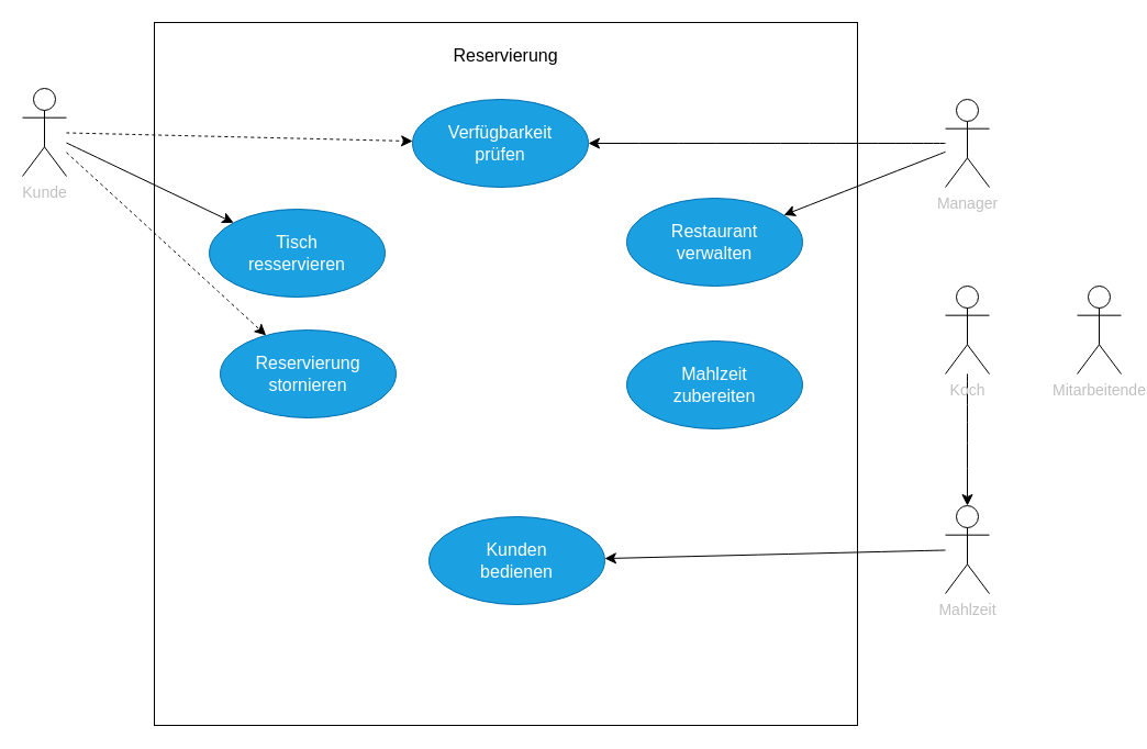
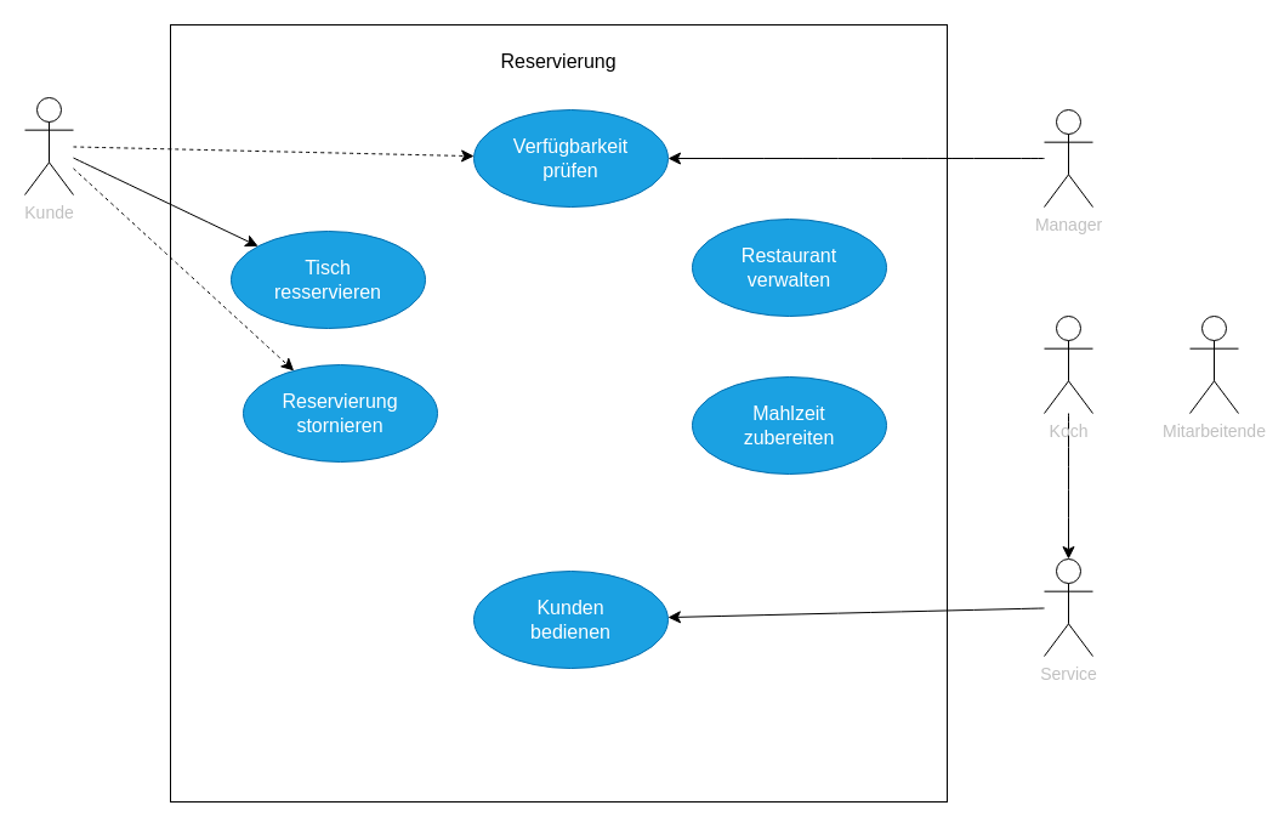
- <mxCell id="16" value="Verfügbarkeit&lt;br style=&quot;font-size: 16px;&quot;&gt;prüfen" style="ellipse;whiteSpace=wrap;html=1;fillColor=#1ba1e2;fontColor=#ffffff;strokeColor=#006EAF;fontSize=16;" vertex="1" parent="1"><mxGeometry x="375" y="90" width="160" height="80" as="geometry" /></mxCell>
+ <mxCell id="16" value="Verfügbarkeit&lt;br style=&quot;font-size: 16px;&quot;&gt;prüfen" style="ellipse;whiteSpace=wrap;html=1;fillColor=#1ba1e2;fontColor=#ffffff;strokeColor=#006EAF;fontSize=16;" vertex="1" parent="1"><mxGeometry x="390" y="90" width="160" height="80" as="geometry" /></mxCell>
- <mxCell id="10" style="edgeStyle=none;curved=1;rounded=0;orthogonalLoop=1;jettySize=auto;html=1;fontSize=12;startSize=8;endSize=8;" edge="1" parent="1" source="11" target="19"><mxGeometry relative="1" as="geometry" /></mxCell>
- <mxCell id="15" value="&lt;font color=&quot;#c0c0c0&quot; style=&quot;font-size: 14px;&quot;&gt;Mahlzeit&lt;/font&gt;" style="shape=umlActor;verticalLabelPosition=bottom;verticalAlign=top;html=1;outlineConnect=0;" vertex="1" parent="1"><mxGeometry x="860" y="460" width="40" height="80" as="geometry" /></mxCell>
+ <mxCell id="15" value="&lt;font color=&quot;#c0c0c0&quot; style=&quot;font-size: 14px;&quot;&gt;Service&lt;/font&gt;" style="shape=umlActor;verticalLabelPosition=bottom;verticalAlign=top;html=1;outlineConnect=0;" vertex="1" parent="1"><mxGeometry x="860" y="460" width="40" height="80" as="geometry" /></mxCell>
